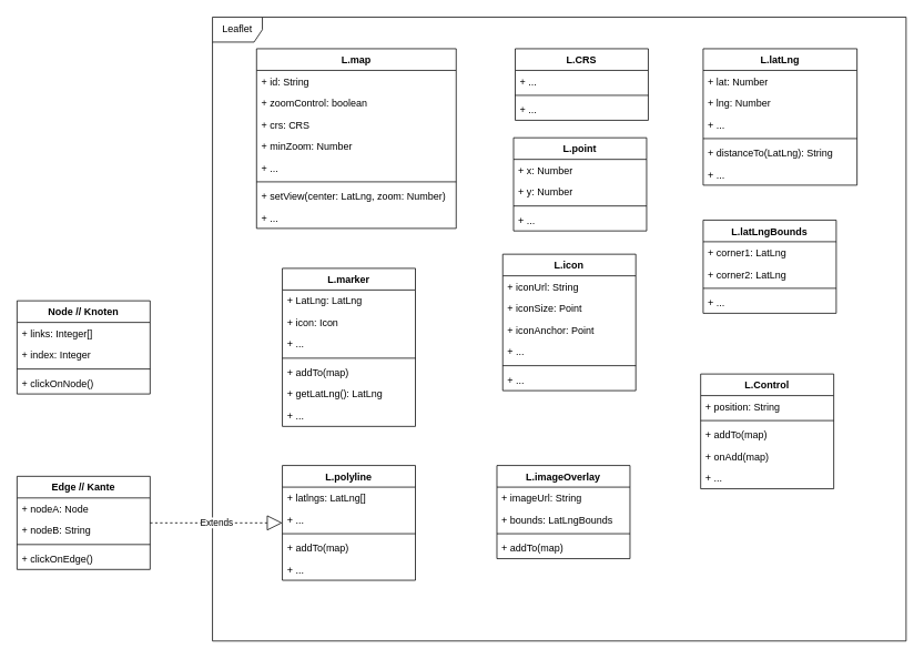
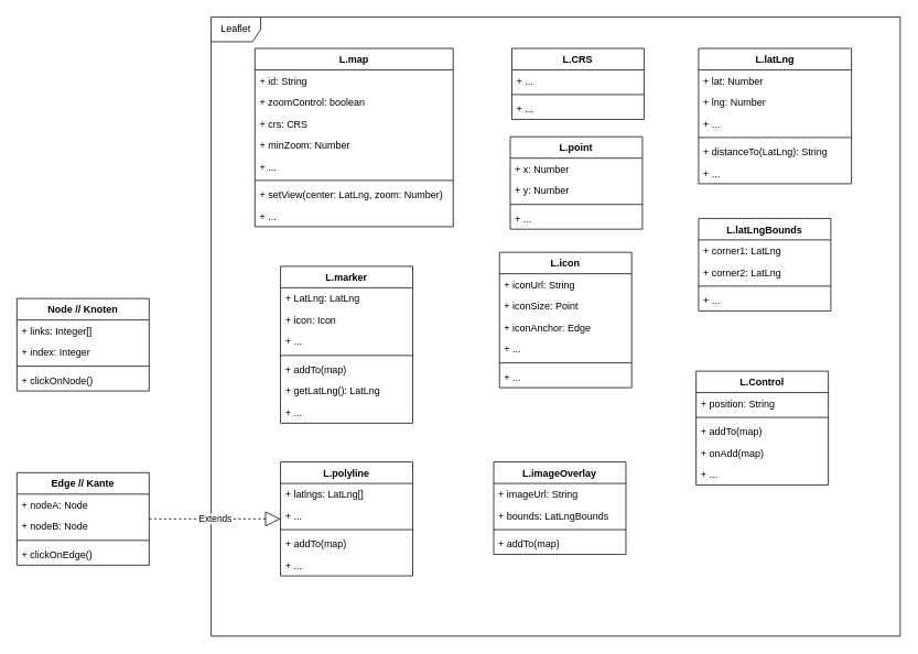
- <mxCell id="19" value="+ iconAnchor: Point" style="text;strokeColor=none;fillColor=none;align=left;verticalAlign=top;spacingLeft=4;spacingRight=4;overflow=hidden;rotatable=0;points=[[0,0.5],[1,0.5]];portConstraint=eastwest;" vertex="1" parent="16"><mxGeometry y="78" width="160" height="26" as="geometry" /></mxCell>
+ <mxCell id="19" value="+ iconAnchor: Edge" style="text;strokeColor=none;fillColor=none;align=left;verticalAlign=top;spacingLeft=4;spacingRight=4;overflow=hidden;rotatable=0;points=[[0,0.5],[1,0.5]];portConstraint=eastwest;" vertex="1" parent="16"><mxGeometry y="78" width="160" height="26" as="geometry" /></mxCell>
- <mxCell id="66" value="+ nodeB: String" style="text;strokeColor=none;fillColor=none;align=left;verticalAlign=top;spacingLeft=4;spacingRight=4;overflow=hidden;rotatable=0;points=[[0,0.5],[1,0.5]];portConstraint=eastwest;" vertex="1" parent="64"><mxGeometry y="52" width="160" height="26" as="geometry" /></mxCell>
+ <mxCell id="66" value="+ nodeB: Node" style="text;strokeColor=none;fillColor=none;align=left;verticalAlign=top;spacingLeft=4;spacingRight=4;overflow=hidden;rotatable=0;points=[[0,0.5],[1,0.5]];portConstraint=eastwest;" vertex="1" parent="64"><mxGeometry y="52" width="160" height="26" as="geometry" /></mxCell>
